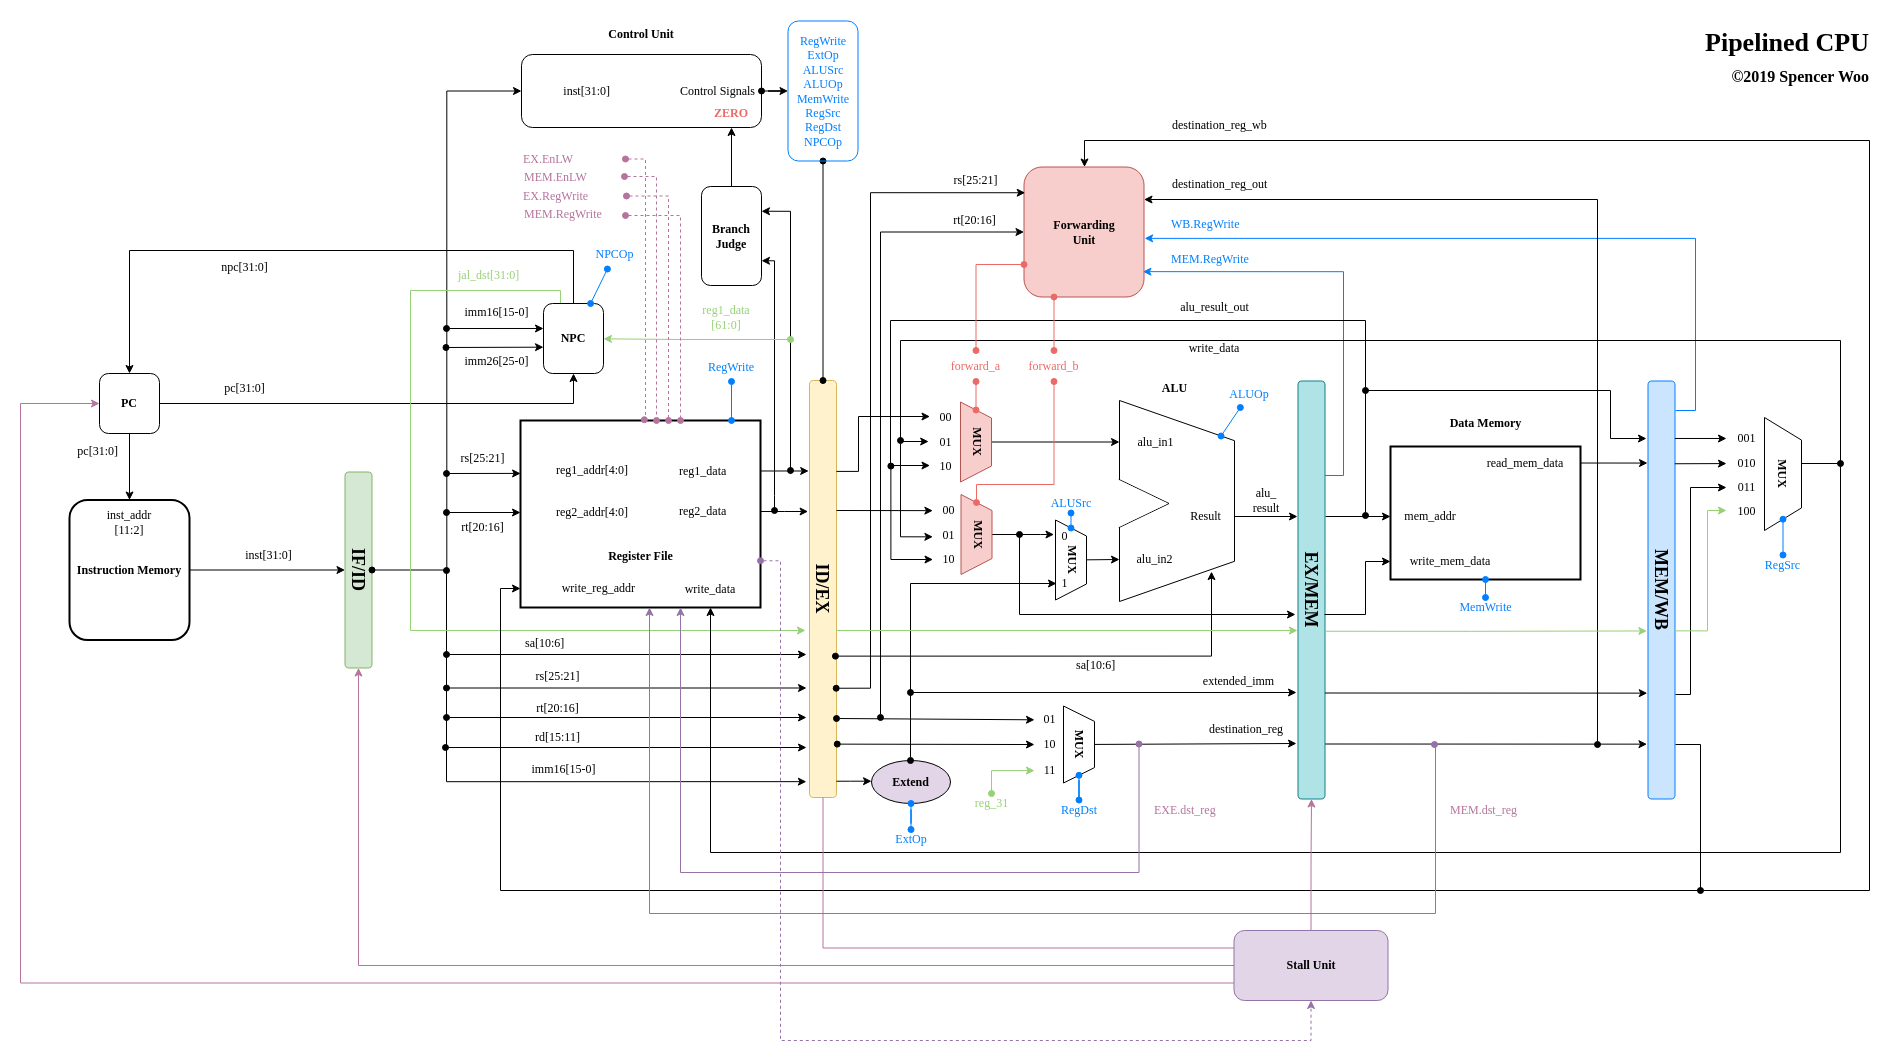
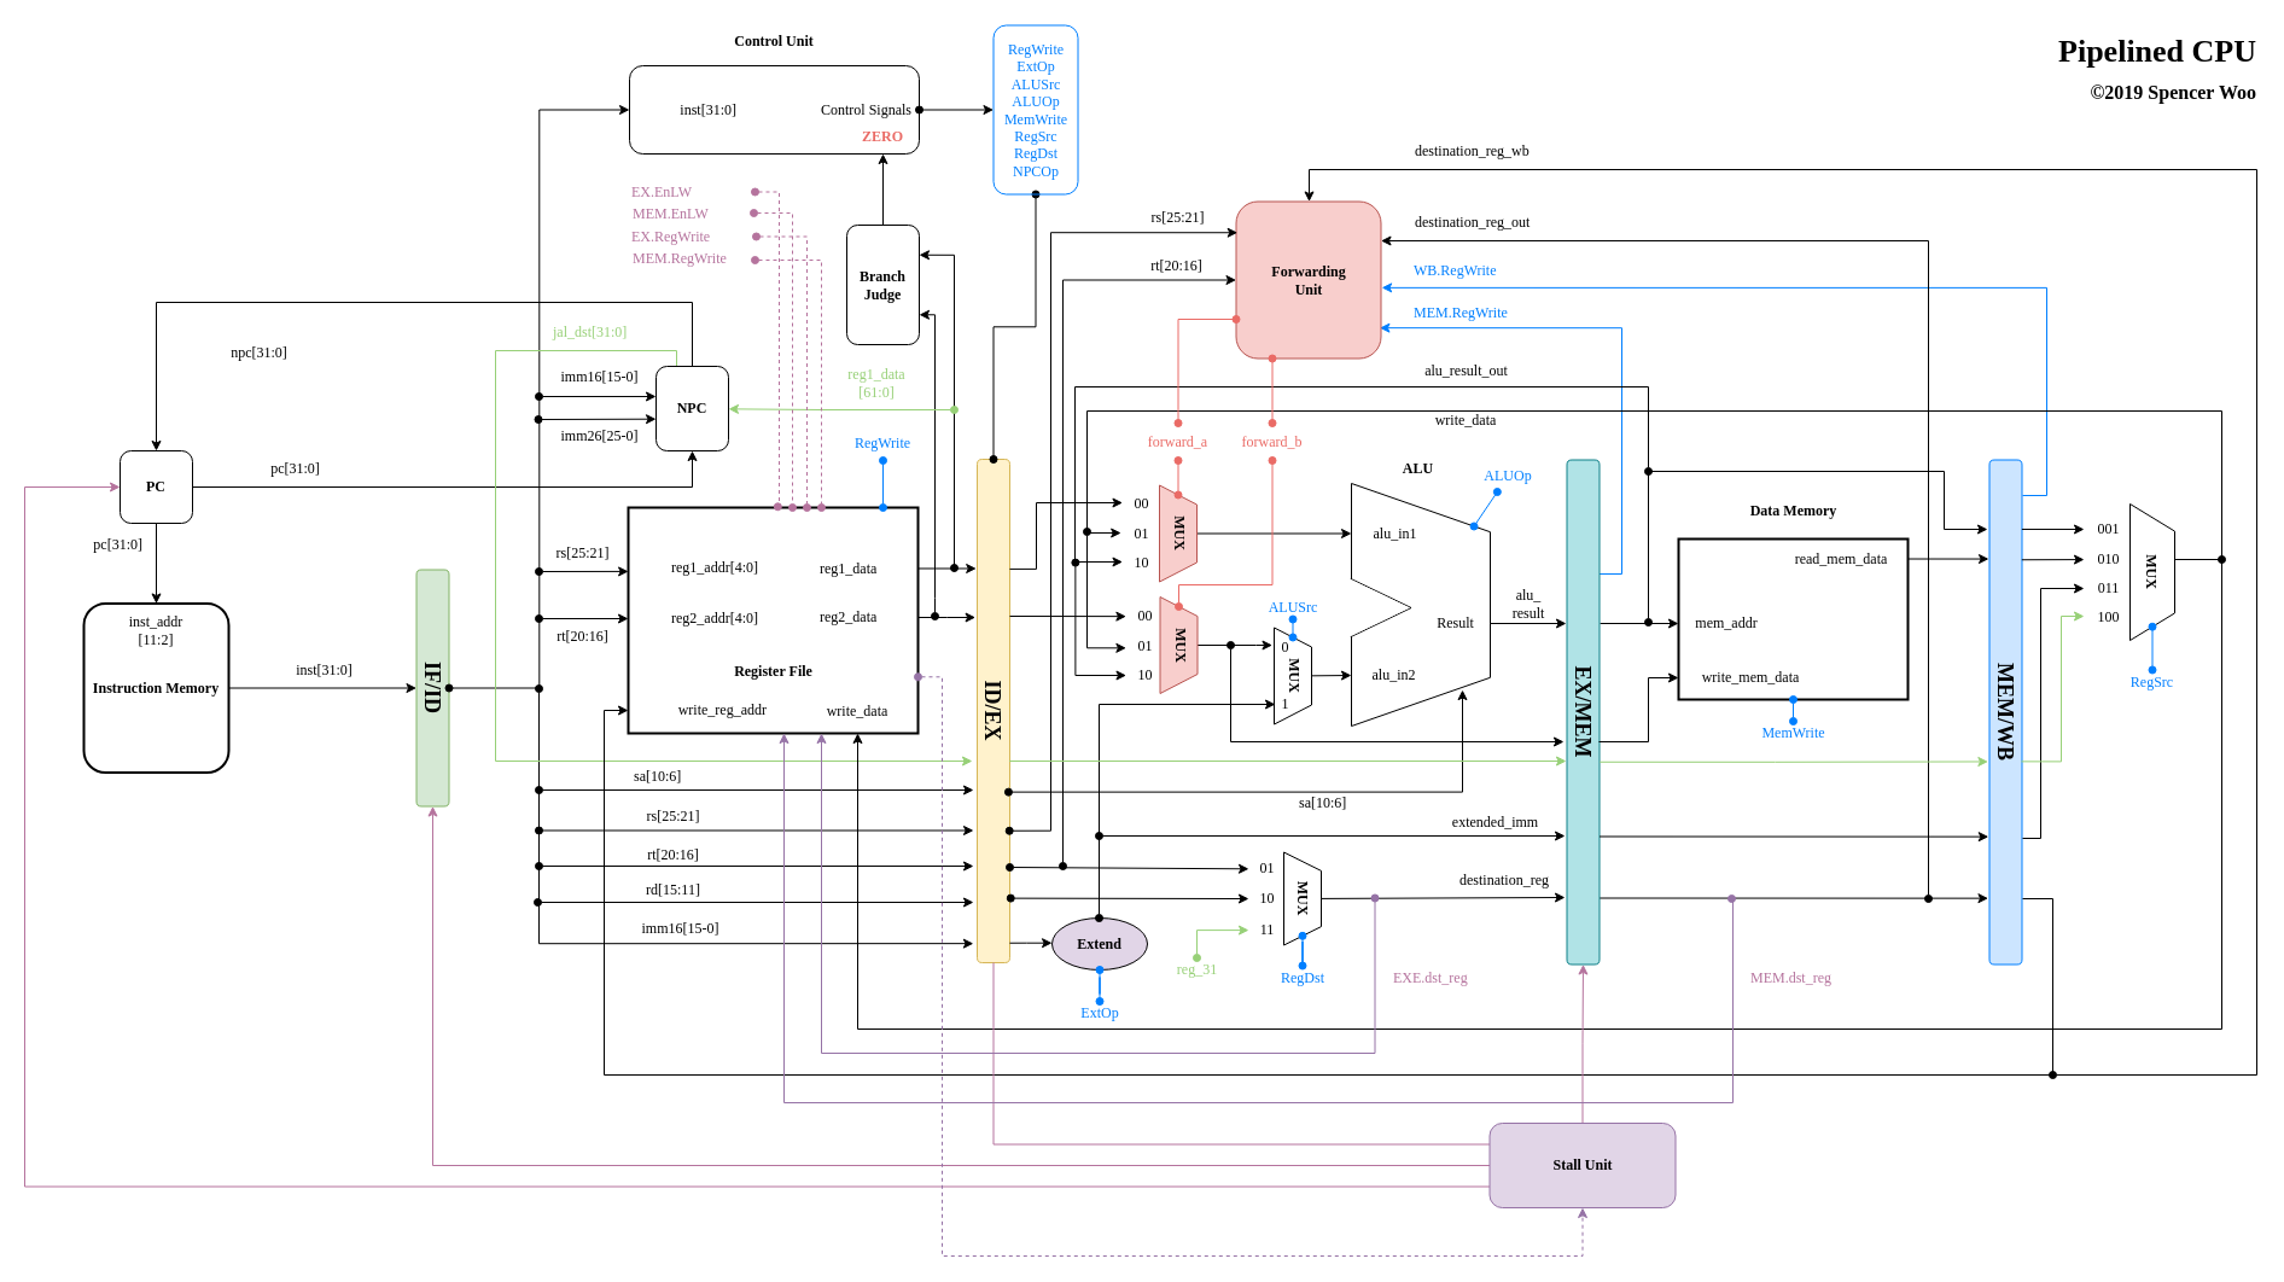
- <mxCell id="59" value="RegWrite&lt;br&gt;ExtOp&lt;br&gt;ALUSrc&lt;br&gt;ALUOp&lt;br&gt;MemWrite&lt;br&gt;RegSrc&lt;br&gt;RegDst&lt;br&gt;NPCOp" style="text;html=1;strokeColor=#007FFF;fillColor=none;align=center;verticalAlign=middle;whiteSpace=wrap;rounded=1;fontFamily=SF Mono;fontColor=#007FFF;" parent="1" vertex="1"><mxGeometry x="787.5" y="20.5" width="70" height="140" as="geometry" /></mxCell>
+ <mxCell id="59" value="RegWrite&lt;br&gt;ExtOp&lt;br&gt;ALUSrc&lt;br&gt;ALUOp&lt;br&gt;MemWrite&lt;br&gt;RegSrc&lt;br&gt;RegDst&lt;br&gt;NPCOp" style="text;html=1;strokeColor=#007FFF;fillColor=none;align=center;verticalAlign=middle;whiteSpace=wrap;rounded=1;fontFamily=SF Mono;fontColor=#007FFF;" parent="1" vertex="1"><mxGeometry x="822.5" y="20.5" width="70" height="140" as="geometry" /></mxCell>
- <mxCell id="93" value="NPCOp" style="text;html=1;strokeColor=none;fillColor=none;align=center;verticalAlign=middle;whiteSpace=wrap;rounded=0;fontFamily=SF Mono;fontColor=#007FFF;" parent="1" vertex="1"><mxGeometry x="584.5" y="239.5" width="59" height="29" as="geometry" /></mxCell>
- <mxCell id="67" value="npc[31:0]" style="text;html=1;resizable=0;points=[];autosize=1;align=center;verticalAlign=top;spacingTop=-4;fontFamily=SF Mono;fontColor=#000000;" parent="1" vertex="1"><mxGeometry x="204" y="257" width="80" height="20" as="geometry" /></mxCell>
+ <mxCell id="67" value="npc[31:0]" style="text;html=1;resizable=0;points=[];autosize=1;align=center;verticalAlign=top;spacingTop=-4;fontFamily=SF Mono;fontColor=#000000;" parent="1" vertex="1"><mxGeometry x="174" y="282" width="80" height="20" as="geometry" /></mxCell>
- <mxCell id="92" style="rounded=0;orthogonalLoop=1;jettySize=auto;html=1;fontFamily=SF Mono;strokeColor=#007FFF;endArrow=oval;endFill=1;startArrow=oval;startFill=1;" parent="1" source="93" target="91" edge="1"><mxGeometry relative="1" as="geometry"><mxPoint x="970.248" y="428" as="targetPoint" /></mxGeometry></mxCell>
